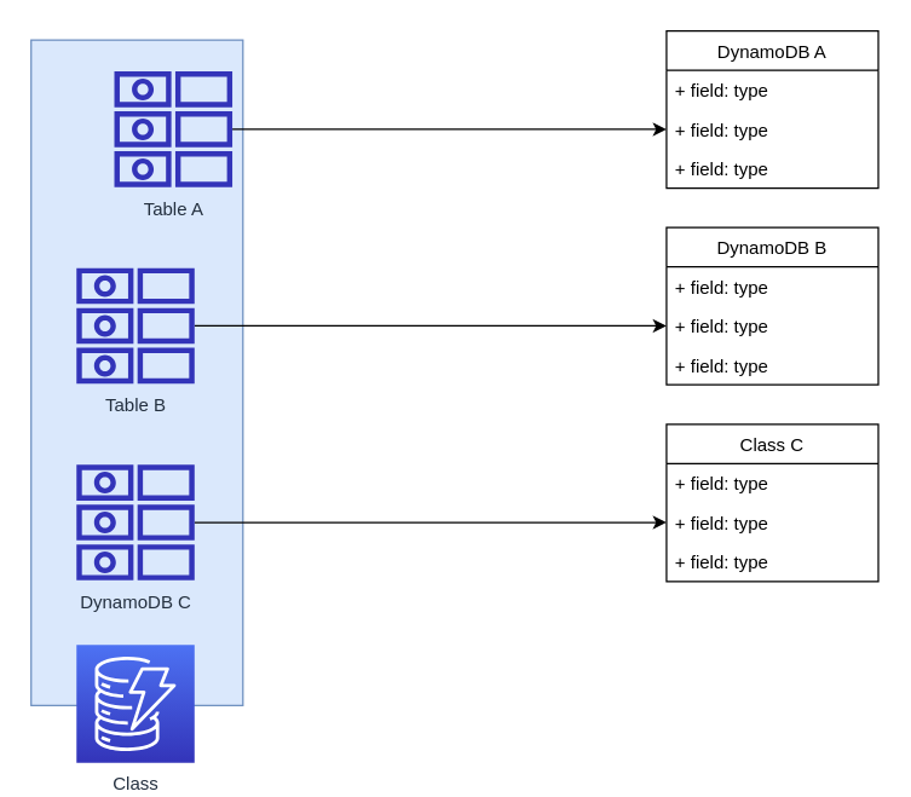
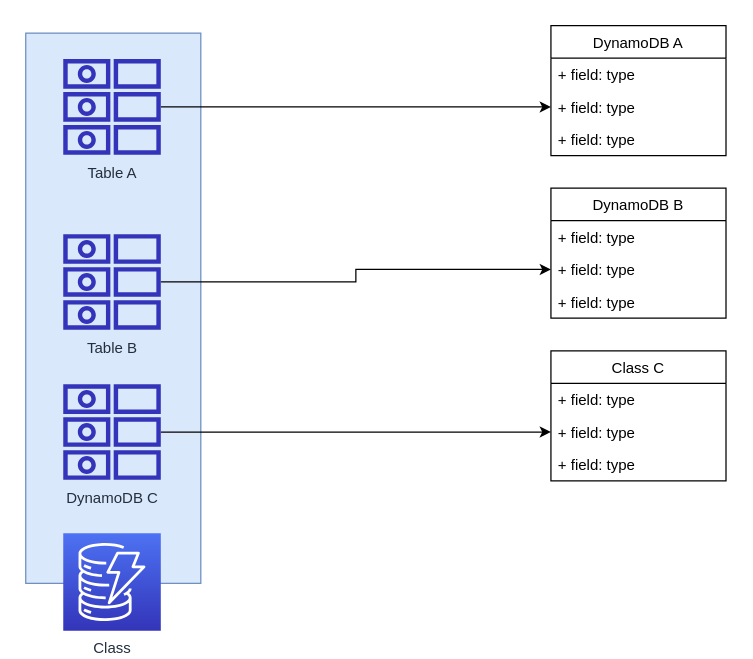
- <mxCell id="5" value="Table A" style="outlineConnect=0;fontColor=#232F3E;gradientColor=none;fillColor=#3334B9;strokeColor=none;dashed=0;verticalLabelPosition=bottom;verticalAlign=top;align=center;html=1;fontSize=12;fontStyle=0;aspect=fixed;pointerEvents=1;shape=mxgraph.aws4.attributes;" vertex="1" parent="1"><mxGeometry x="75" y="46" width="78" height="78" as="geometry" /></mxCell>
+ <mxCell id="5" value="Table A" style="outlineConnect=0;fontColor=#232F3E;gradientColor=none;fillColor=#3334B9;strokeColor=none;dashed=0;verticalLabelPosition=bottom;verticalAlign=top;align=center;html=1;fontSize=12;fontStyle=0;aspect=fixed;pointerEvents=1;shape=mxgraph.aws4.attributes;" vertex="1" parent="1"><mxGeometry y="46" width="78" height="78" as="geometry" x="50" /></mxCell>
- <mxCell id="7" value="Table B" style="outlineConnect=0;fontColor=#232F3E;gradientColor=none;fillColor=#3334B9;strokeColor=none;dashed=0;verticalLabelPosition=bottom;verticalAlign=top;align=center;html=1;fontSize=12;fontStyle=0;aspect=fixed;pointerEvents=1;shape=mxgraph.aws4.attributes;" vertex="1" parent="1"><mxGeometry y="176" width="78" height="78" as="geometry" x="50" /></mxCell>
+ <mxCell id="7" value="Table B" style="outlineConnect=0;fontColor=#232F3E;gradientColor=none;fillColor=#3334B9;strokeColor=none;dashed=0;verticalLabelPosition=bottom;verticalAlign=top;align=center;html=1;fontSize=12;fontStyle=0;aspect=fixed;pointerEvents=1;shape=mxgraph.aws4.attributes;" vertex="1" parent="1"><mxGeometry x="50" y="186" width="78" height="78" as="geometry" /></mxCell>
